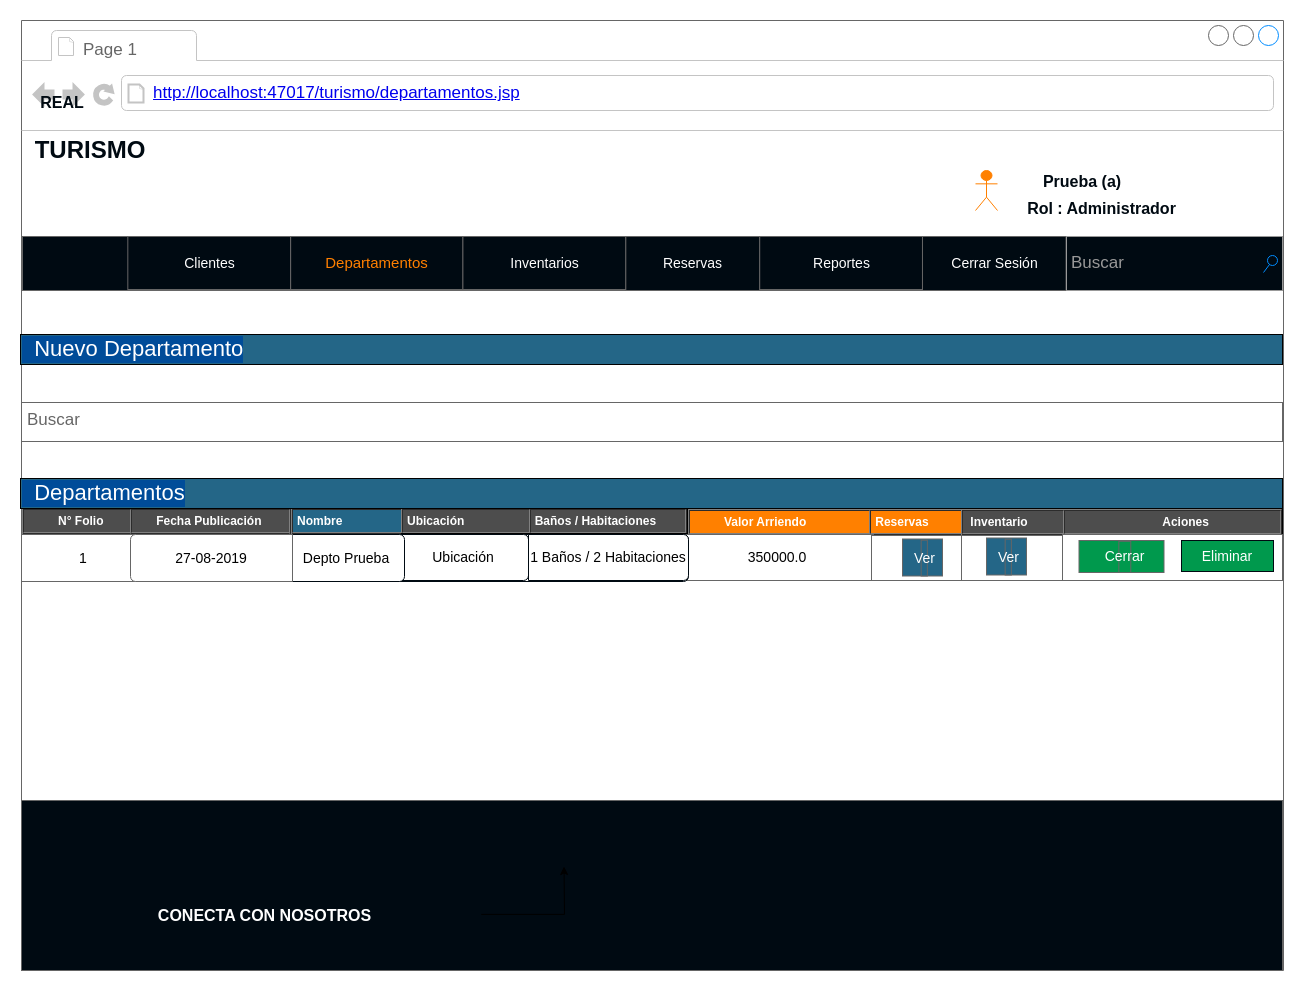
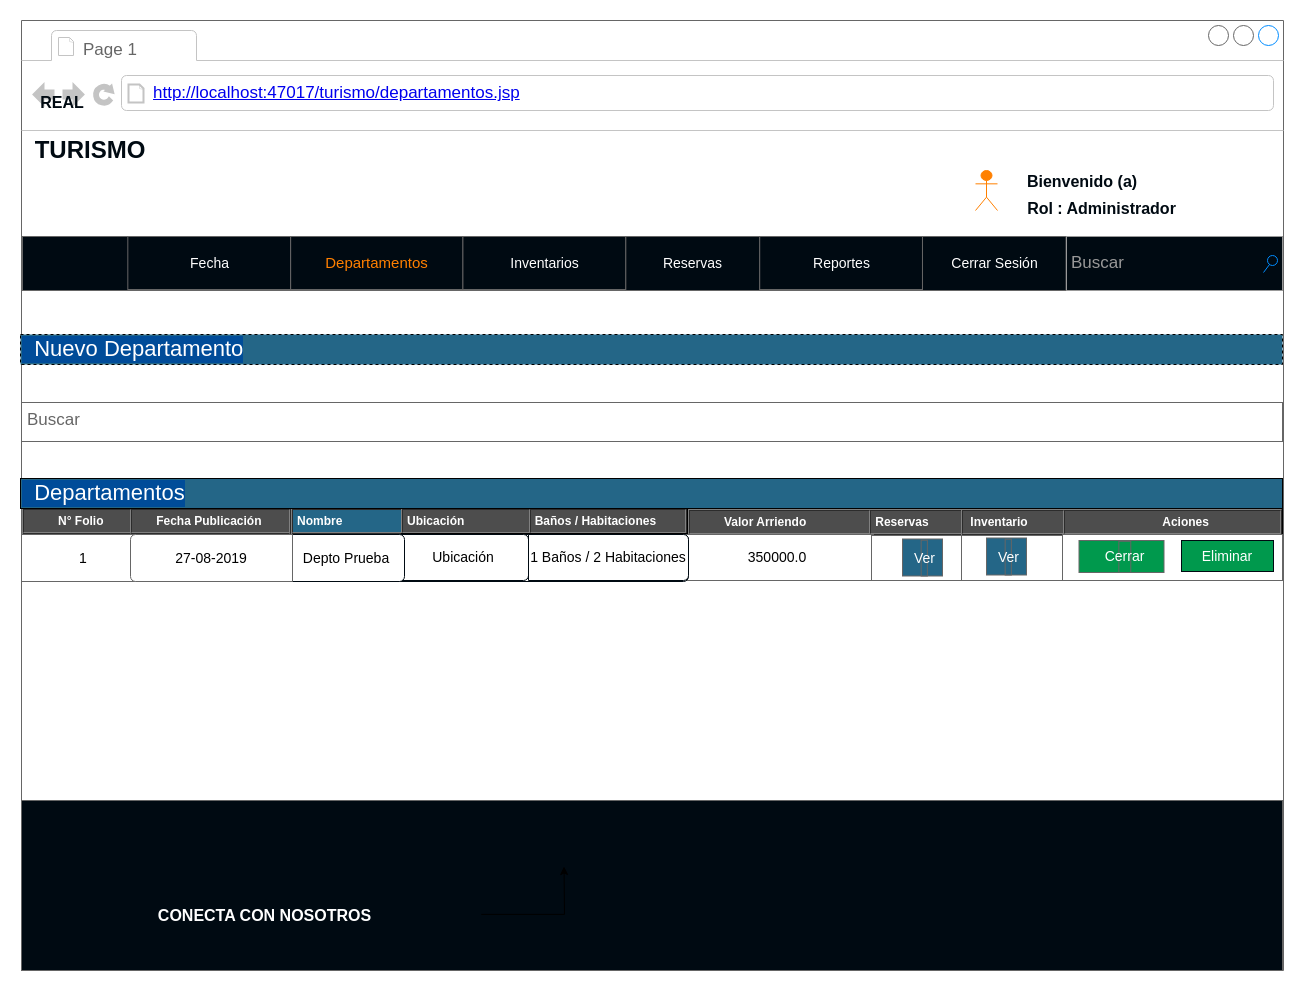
- <mxCell id="16" value="&lt;span style=&quot;font-size: 16px&quot;&gt;Prueba (a)&lt;/span&gt;" style="text;html=1;strokeColor=none;fillColor=none;align=center;verticalAlign=middle;whiteSpace=wrap;rounded=0;labelBackgroundColor=none;fontSize=22;fontColor=#000A12;fontStyle=1;direction=south;" parent="2" vertex="1"><mxGeometry x="990" y="139.5" width="142" height="41" as="geometry" /></mxCell>
+ <mxCell id="16" value="&lt;span style=&quot;font-size: 16px&quot;&gt;Bienvenido (a)&lt;/span&gt;" style="text;html=1;strokeColor=none;fillColor=none;align=center;verticalAlign=middle;whiteSpace=wrap;rounded=0;labelBackgroundColor=none;fontSize=22;fontColor=#000A12;fontStyle=1;direction=south;" parent="2" vertex="1"><mxGeometry x="990" y="139.5" width="142" height="41" as="geometry" /></mxCell>
- <mxCell id="30" value="&lt;font style=&quot;font-size: 14px&quot; color=&quot;#ffffff&quot;&gt;Clientes&lt;/font&gt;" style="strokeColor=inherit;fillColor=inherit;gradientColor=inherit;strokeWidth=1;shadow=0;dashed=0;align=center;html=1;shape=mxgraph.mockup.text.rrect;rSize=0;fontSize=17;fontColor=#0000ff;" vertex="1" parent="25"><mxGeometry x="105.316" width="162.76" height="53" as="geometry" /></mxCell>
+ <mxCell id="30" value="&lt;font style=&quot;font-size: 14px&quot; color=&quot;#ffffff&quot;&gt;Fecha&lt;/font&gt;" style="strokeColor=inherit;fillColor=inherit;gradientColor=inherit;strokeWidth=1;shadow=0;dashed=0;align=center;html=1;shape=mxgraph.mockup.text.rrect;rSize=0;fontSize=17;fontColor=#0000ff;" vertex="1" parent="25"><mxGeometry x="105.316" width="162.76" height="53" as="geometry" /></mxCell>
- <mxCell id="8" value="&lt;font color=&quot;#ffffff&quot;&gt;&amp;nbsp; Nuevo Departamento&lt;/font&gt;" style="rounded=0;whiteSpace=wrap;html=1;labelBackgroundColor=#004C99;fontSize=22;fontColor=#004C99;align=left;fillColor=#246687;" parent="2" vertex="1"><mxGeometry x="-1" y="314" width="1262" height="30" as="geometry" /></mxCell>
+ <mxCell id="8" value="&lt;font color=&quot;#ffffff&quot;&gt;&amp;nbsp; Nuevo Departamento&lt;/font&gt;" style="rounded=0;whiteSpace=wrap;html=1;labelBackgroundColor=#004C99;fontSize=22;fontColor=#004C99;align=left;fillColor=#246687;dashed=1;" parent="2" vertex="1"><mxGeometry x="-1" y="314" width="1262" height="30" as="geometry" /></mxCell>
- <mxCell id="11" value="&lt;table cellpadding=&quot;4&quot; cellspacing=&quot;0&quot; border=&quot;1&quot; style=&quot;font-size: 1em ; width: 100% ; height: 100%&quot;&gt;&lt;tbody&gt;&lt;tr&gt;&lt;th&gt;&amp;nbsp; &amp;nbsp; &amp;nbsp; &amp;nbsp; &amp;nbsp;Valor Arriendo&lt;/th&gt;&lt;th&gt;Reservas&lt;/th&gt;&lt;/tr&gt;&lt;tr&gt;&lt;td&gt;row 1, cell 1&lt;/td&gt;&lt;td&gt;row 1, cell 2&lt;/td&gt;&lt;/tr&gt;&lt;tr&gt;&lt;td&gt;&lt;br&gt;&lt;/td&gt;&lt;td&gt;&lt;br&gt;&lt;/td&gt;&lt;/tr&gt;&lt;/tbody&gt;&lt;/table&gt; " style="verticalAlign=top;align=left;overflow=fill;fillColor=#ff8000;fontSize=12;fontFamily=Helvetica;html=1;fontColor=#FFFFFF;" parent="2" vertex="1"><mxGeometry x="667" y="489" width="293" height="26" as="geometry" /></mxCell>
+ <mxCell id="11" value="&lt;table cellpadding=&quot;4&quot; cellspacing=&quot;0&quot; border=&quot;1&quot; style=&quot;font-size: 1em ; width: 100% ; height: 100%&quot;&gt;&lt;tbody&gt;&lt;tr&gt;&lt;th&gt;&amp;nbsp; &amp;nbsp; &amp;nbsp; &amp;nbsp; &amp;nbsp;Valor Arriendo&lt;/th&gt;&lt;th&gt;Reservas&lt;/th&gt;&lt;/tr&gt;&lt;tr&gt;&lt;td&gt;row 1, cell 1&lt;/td&gt;&lt;td&gt;row 1, cell 2&lt;/td&gt;&lt;/tr&gt;&lt;tr&gt;&lt;td&gt;&lt;br&gt;&lt;/td&gt;&lt;td&gt;&lt;br&gt;&lt;/td&gt;&lt;/tr&gt;&lt;/tbody&gt;&lt;/table&gt; " style="verticalAlign=top;align=left;overflow=fill;fillColor=#4D4D4D;fontSize=12;fontFamily=Helvetica;html=1;fontColor=#FFFFFF;" parent="2" vertex="1"><mxGeometry x="667" y="489" width="293" height="26" as="geometry" /></mxCell>
